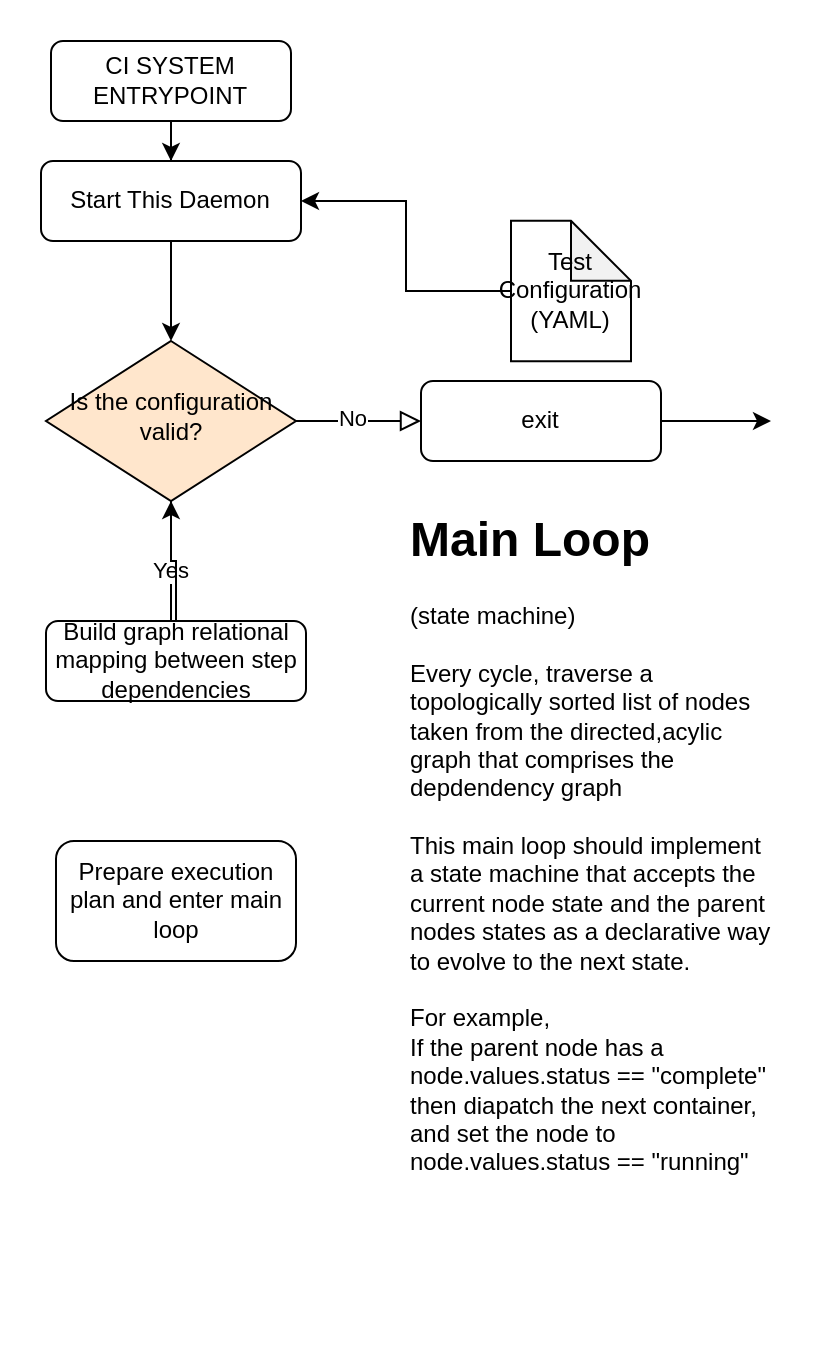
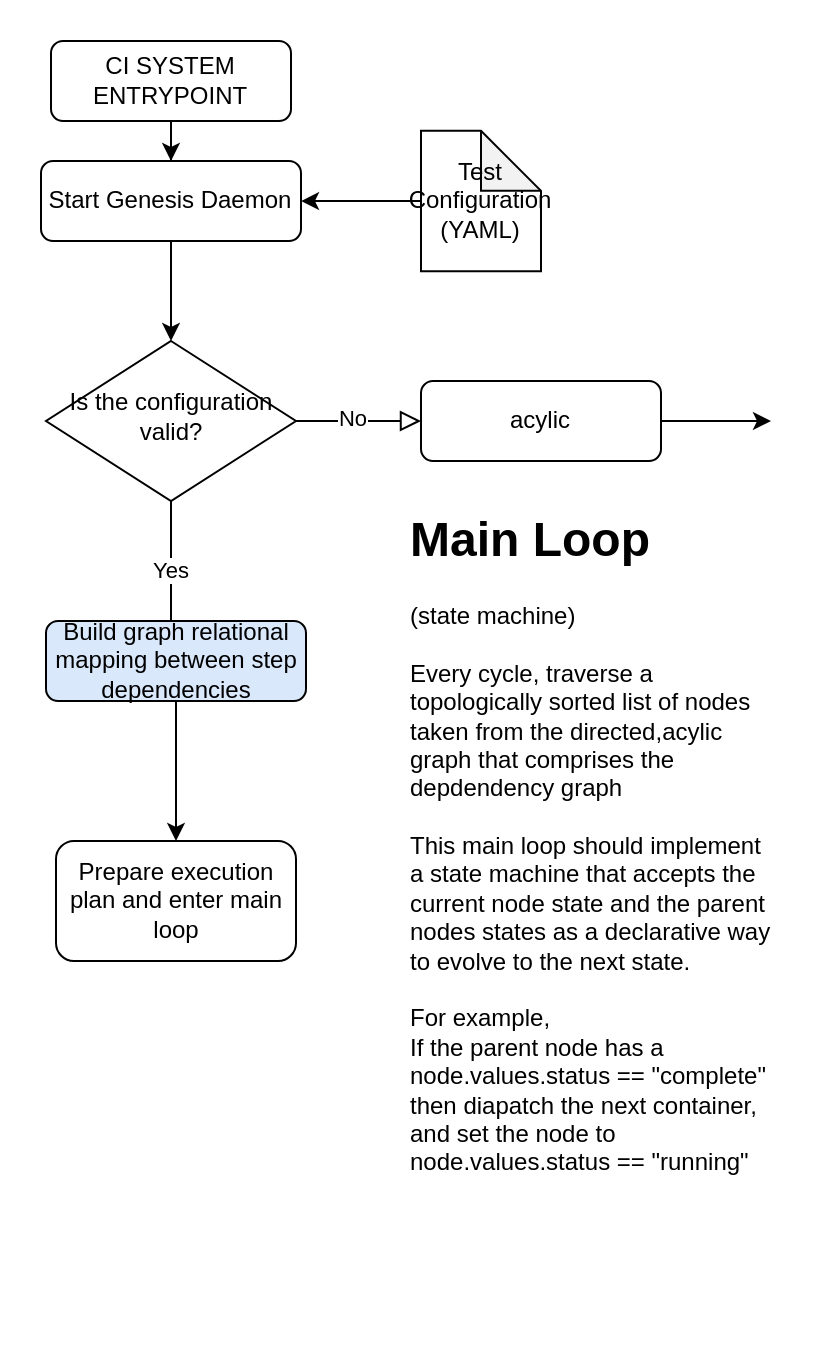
- <mxCell id="14" value="Start This Daemon" style="rounded=1;whiteSpace=wrap;html=1;fontSize=12;glass=0;strokeWidth=1;shadow=0;" parent="1" vertex="1"><mxGeometry x="20" y="80" width="130" height="40" as="geometry" /></mxCell>
+ <mxCell id="14" value="Start Genesis Daemon" style="rounded=1;whiteSpace=wrap;html=1;fontSize=12;glass=0;strokeWidth=1;shadow=0;" parent="1" vertex="1"><mxGeometry x="20" y="80" width="130" height="40" as="geometry" /></mxCell>
- <mxCell id="16" value="Test&lt;br&gt;Configuration&lt;br&gt;(YAML)" style="shape=note;whiteSpace=wrap;html=1;backgroundOutline=1;darkOpacity=0.05;rounded=1;shadow=0;strokeWidth=1;glass=0;" parent="1" vertex="1"><mxGeometry x="255" y="109.93" width="60" height="70.15" as="geometry" /></mxCell>
+ <mxCell id="16" value="Test&lt;br&gt;Configuration&lt;br&gt;(YAML)" style="shape=note;whiteSpace=wrap;html=1;backgroundOutline=1;darkOpacity=0.05;rounded=1;shadow=0;strokeWidth=1;glass=0;" parent="1" vertex="1"><mxGeometry x="210" y="64.93" width="60" height="70.15" as="geometry" /></mxCell>
- <mxCell id="8" value="Is the configuration valid?" style="rhombus;whiteSpace=wrap;html=1;shadow=0;fontFamily=Helvetica;fontSize=12;align=center;strokeWidth=1;spacing=6;spacingTop=-4;fillColor=#ffe6cc;" parent="1" vertex="1"><mxGeometry x="22.5" y="170" width="125" height="80" as="geometry" /></mxCell>
+ <mxCell id="8" value="Is the configuration valid?" style="rhombus;whiteSpace=wrap;html=1;shadow=0;fontFamily=Helvetica;fontSize=12;align=center;strokeWidth=1;spacing=6;spacingTop=-4;" parent="1" vertex="1"><mxGeometry x="22.5" y="170" width="125" height="80" as="geometry" /></mxCell>
- <mxCell id="10" value="exit" style="rounded=1;whiteSpace=wrap;html=1;fontSize=12;glass=0;strokeWidth=1;shadow=0;" parent="1" vertex="1"><mxGeometry x="210" y="190" width="120" height="40" as="geometry" /></mxCell>
+ <mxCell id="10" value="acylic" style="rounded=1;whiteSpace=wrap;html=1;fontSize=12;glass=0;strokeWidth=1;shadow=0;" parent="1" vertex="1"><mxGeometry x="210" y="190" width="120" height="40" as="geometry" /></mxCell>
- <mxCell id="11" value="" style="edgeStyle=orthogonalEdgeStyle;rounded=0;orthogonalLoop=1;jettySize=auto;html=1;" parent="1" source="12" target="8" edge="1"><mxGeometry relative="1" as="geometry" /></mxCell>
+ <mxCell id="11" value="" style="edgeStyle=orthogonalEdgeStyle;rounded=0;orthogonalLoop=1;jettySize=auto;html=1;" parent="1" source="12" target="17" edge="1"><mxGeometry relative="1" as="geometry" /></mxCell>
- <mxCell id="12" value="Build graph relational mapping between step dependencies" style="rounded=1;whiteSpace=wrap;html=1;fontSize=12;glass=0;strokeWidth=1;shadow=0;" parent="1" vertex="1"><mxGeometry x="22.5" y="310" width="130" height="40" as="geometry" /></mxCell>
+ <mxCell id="12" value="Build graph relational mapping between step dependencies" style="rounded=1;whiteSpace=wrap;html=1;fontSize=12;glass=0;strokeWidth=1;shadow=0;fillColor=#dae8fc;" parent="1" vertex="1"><mxGeometry x="22.5" y="310" width="130" height="40" as="geometry" /></mxCell>
